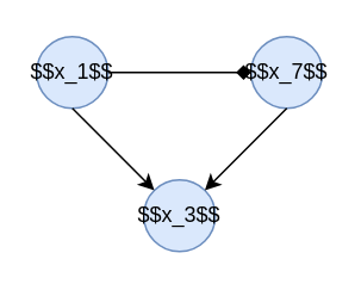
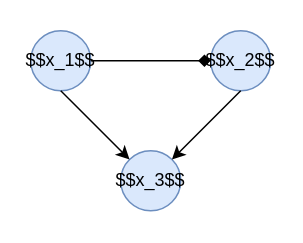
- <mxCell id="3" value="$$x_7$$" style="ellipse;whiteSpace=wrap;html=1;aspect=fixed;fillColor=#dae8fc;strokeColor=#6c8ebf;" parent="1" vertex="1"><mxGeometry x="140" width="40" height="40" as="geometry" y="20" /></mxCell>
+ <mxCell id="3" value="$$x_2$$" style="ellipse;whiteSpace=wrap;html=1;aspect=fixed;fillColor=#dae8fc;strokeColor=#6c8ebf;" parent="1" vertex="1"><mxGeometry x="140" width="40" height="40" as="geometry" y="20" /></mxCell>
